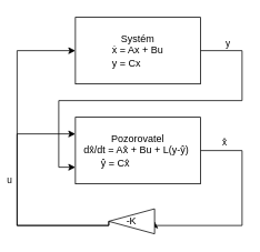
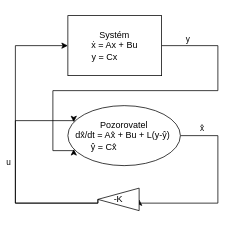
- <mxCell id="6" value="Systém&lt;br&gt;ẋ = Ax + Bu&lt;br&gt;y = Cx&amp;nbsp; &amp;nbsp; &amp;nbsp; &amp;nbsp;&amp;nbsp;" style="rounded=0;whiteSpace=wrap;html=1;" parent="1" vertex="1"><mxGeometry x="90" y="20" width="150" height="80" as="geometry" /></mxCell>
+ <mxCell id="6" value="Systém&lt;br&gt;ẋ = Ax + Bu&lt;br&gt;y = Cx&amp;nbsp; &amp;nbsp; &amp;nbsp; &amp;nbsp;&amp;nbsp;" style="rounded=0;whiteSpace=wrap;html=1;" parent="1" vertex="1"><mxGeometry x="90" y="20" width="125" height="80" as="geometry" /></mxCell>
- <mxCell id="3" value="Pozorovatel&lt;br&gt;dx̂/dt = Ax̂ + Bu + L(y-ŷ)&amp;nbsp;&lt;br&gt;&amp;nbsp; &amp;nbsp; &amp;nbsp; ŷ = Cx̂&amp;nbsp; &amp;nbsp; &amp;nbsp; &amp;nbsp; &amp;nbsp; &amp;nbsp; &amp;nbsp; &amp;nbsp; &amp;nbsp; &amp;nbsp; &amp;nbsp;&amp;nbsp;" style="rounded=0;whiteSpace=wrap;html=1;" parent="1" vertex="1"><mxGeometry x="90" y="140" width="150" height="80" as="geometry" /></mxCell>
+ <mxCell id="3" value="Pozorovatel&lt;br&gt;dx̂/dt = Ax̂ + Bu + L(y-ŷ)&amp;nbsp;&lt;br&gt;&amp;nbsp; &amp;nbsp; &amp;nbsp; ŷ = Cx̂&amp;nbsp; &amp;nbsp; &amp;nbsp; &amp;nbsp; &amp;nbsp; &amp;nbsp; &amp;nbsp; &amp;nbsp; &amp;nbsp; &amp;nbsp; &amp;nbsp;&amp;nbsp;" style="ellipse;whiteSpace=wrap;html=1;" parent="1" vertex="1"><mxGeometry x="90" y="140" width="150" height="80" as="geometry" /></mxCell>
